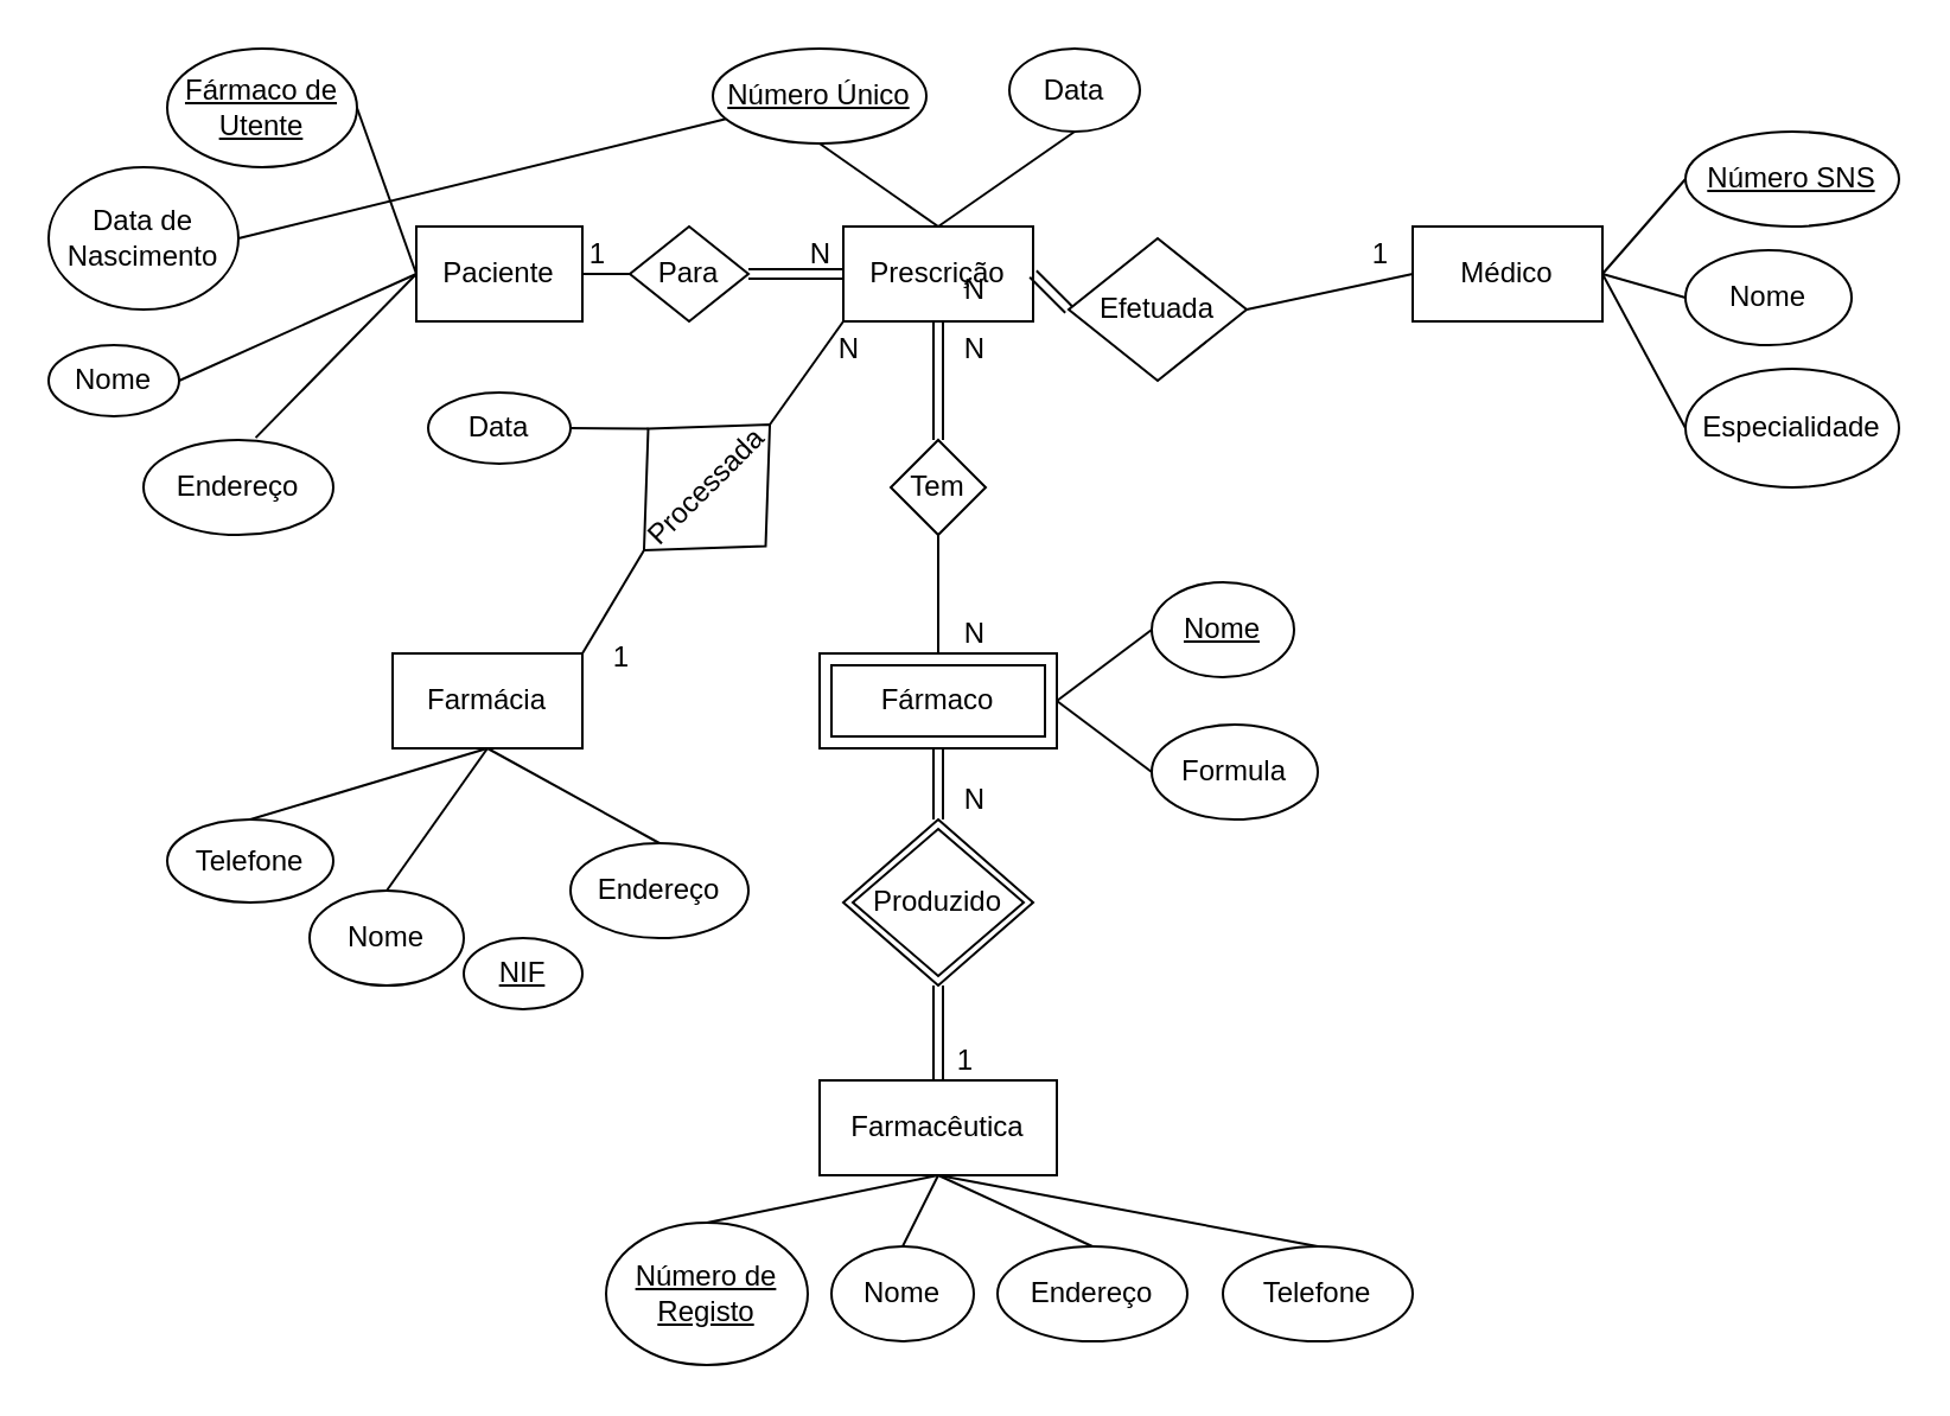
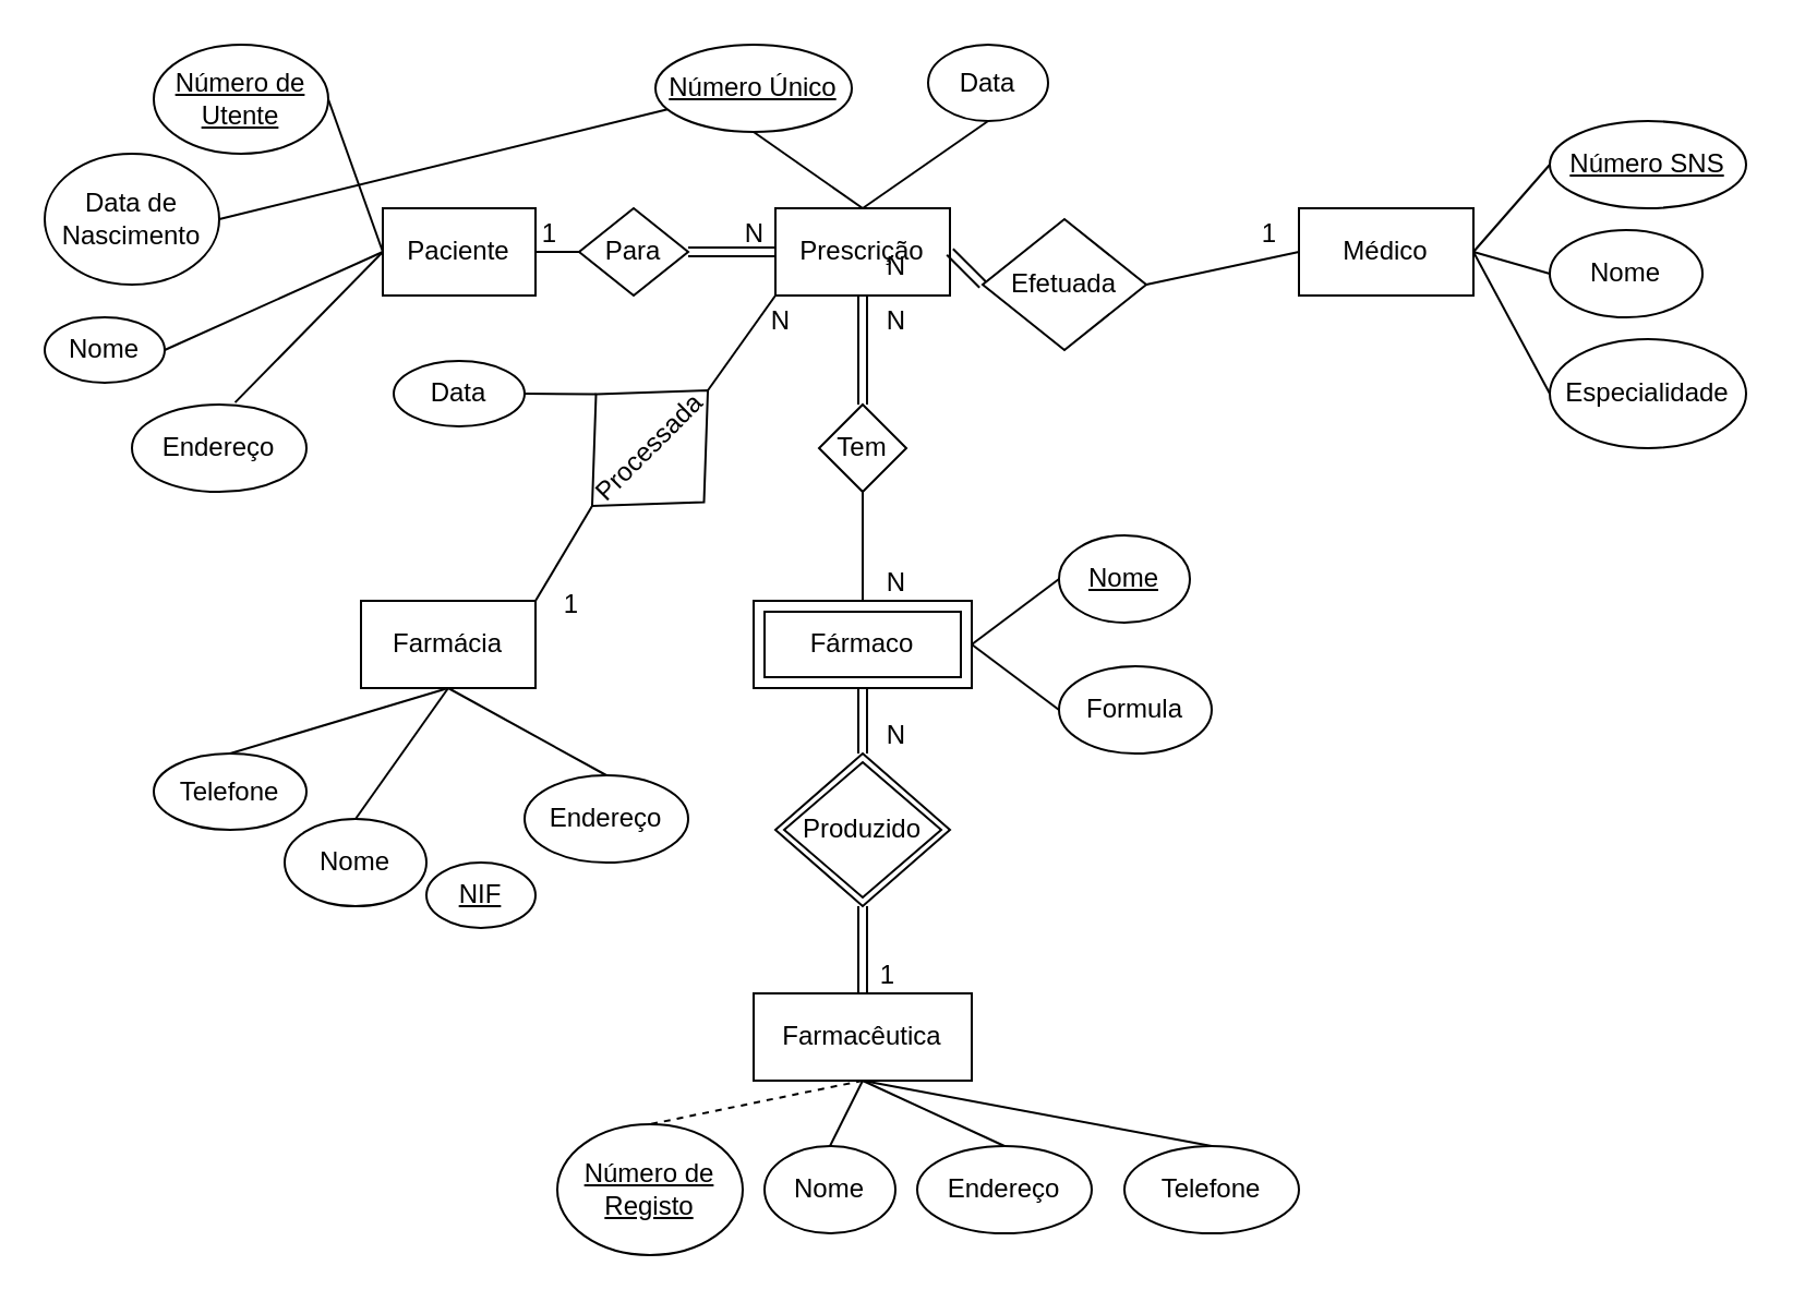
- <mxCell id="5" value="&lt;u&gt;Fármaco de Utente&lt;/u&gt;" style="ellipse;whiteSpace=wrap;html=1;" vertex="1" parent="1"><mxGeometry x="70" y="20" width="80" height="50" as="geometry" /></mxCell>
+ <mxCell id="5" value="&lt;u&gt;Número de Utente&lt;/u&gt;" style="ellipse;whiteSpace=wrap;html=1;" vertex="1" parent="1"><mxGeometry x="70" y="20" width="80" height="50" as="geometry" /></mxCell>
- <mxCell id="17" value="" style="endArrow=none;html=1;rounded=0;exitX=0.5;exitY=1;exitDx=0;exitDy=0;entryX=0.5;entryY=0;entryDx=0;entryDy=0;" edge="1" parent="1" source="15" target="16"><mxGeometry relative="1" as="geometry"><mxPoint x="375" y="505" as="sourcePoint" /><mxPoint x="355" y="475" as="targetPoint" /></mxGeometry></mxCell>
+ <mxCell id="17" value="" style="endArrow=none;html=1;rounded=0;exitX=0.5;exitY=1;exitDx=0;exitDy=0;entryX=0.5;entryY=0;entryDx=0;entryDy=0;dashed=1;" edge="1" parent="1" source="15" target="16"><mxGeometry relative="1" as="geometry"><mxPoint x="375" y="505" as="sourcePoint" /><mxPoint x="355" y="475" as="targetPoint" /></mxGeometry></mxCell>
